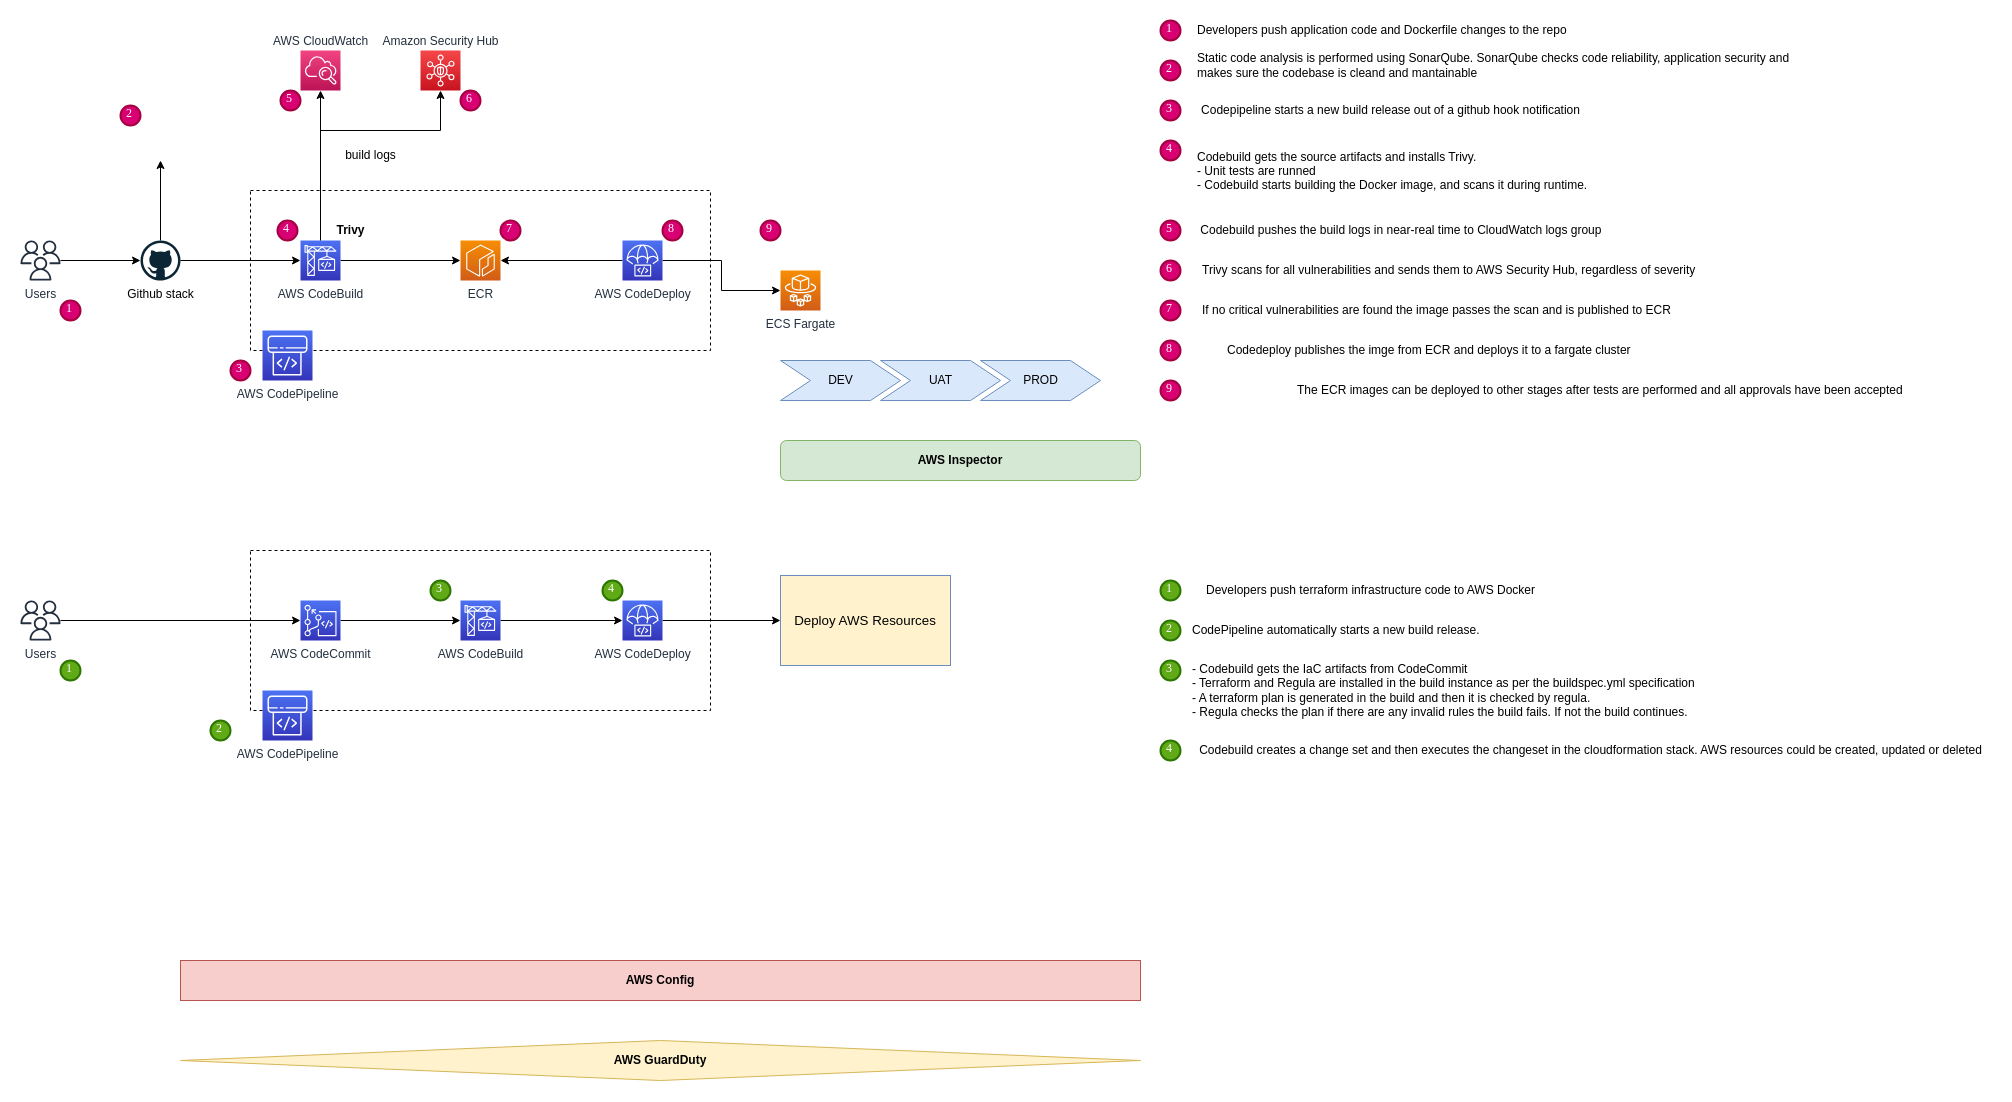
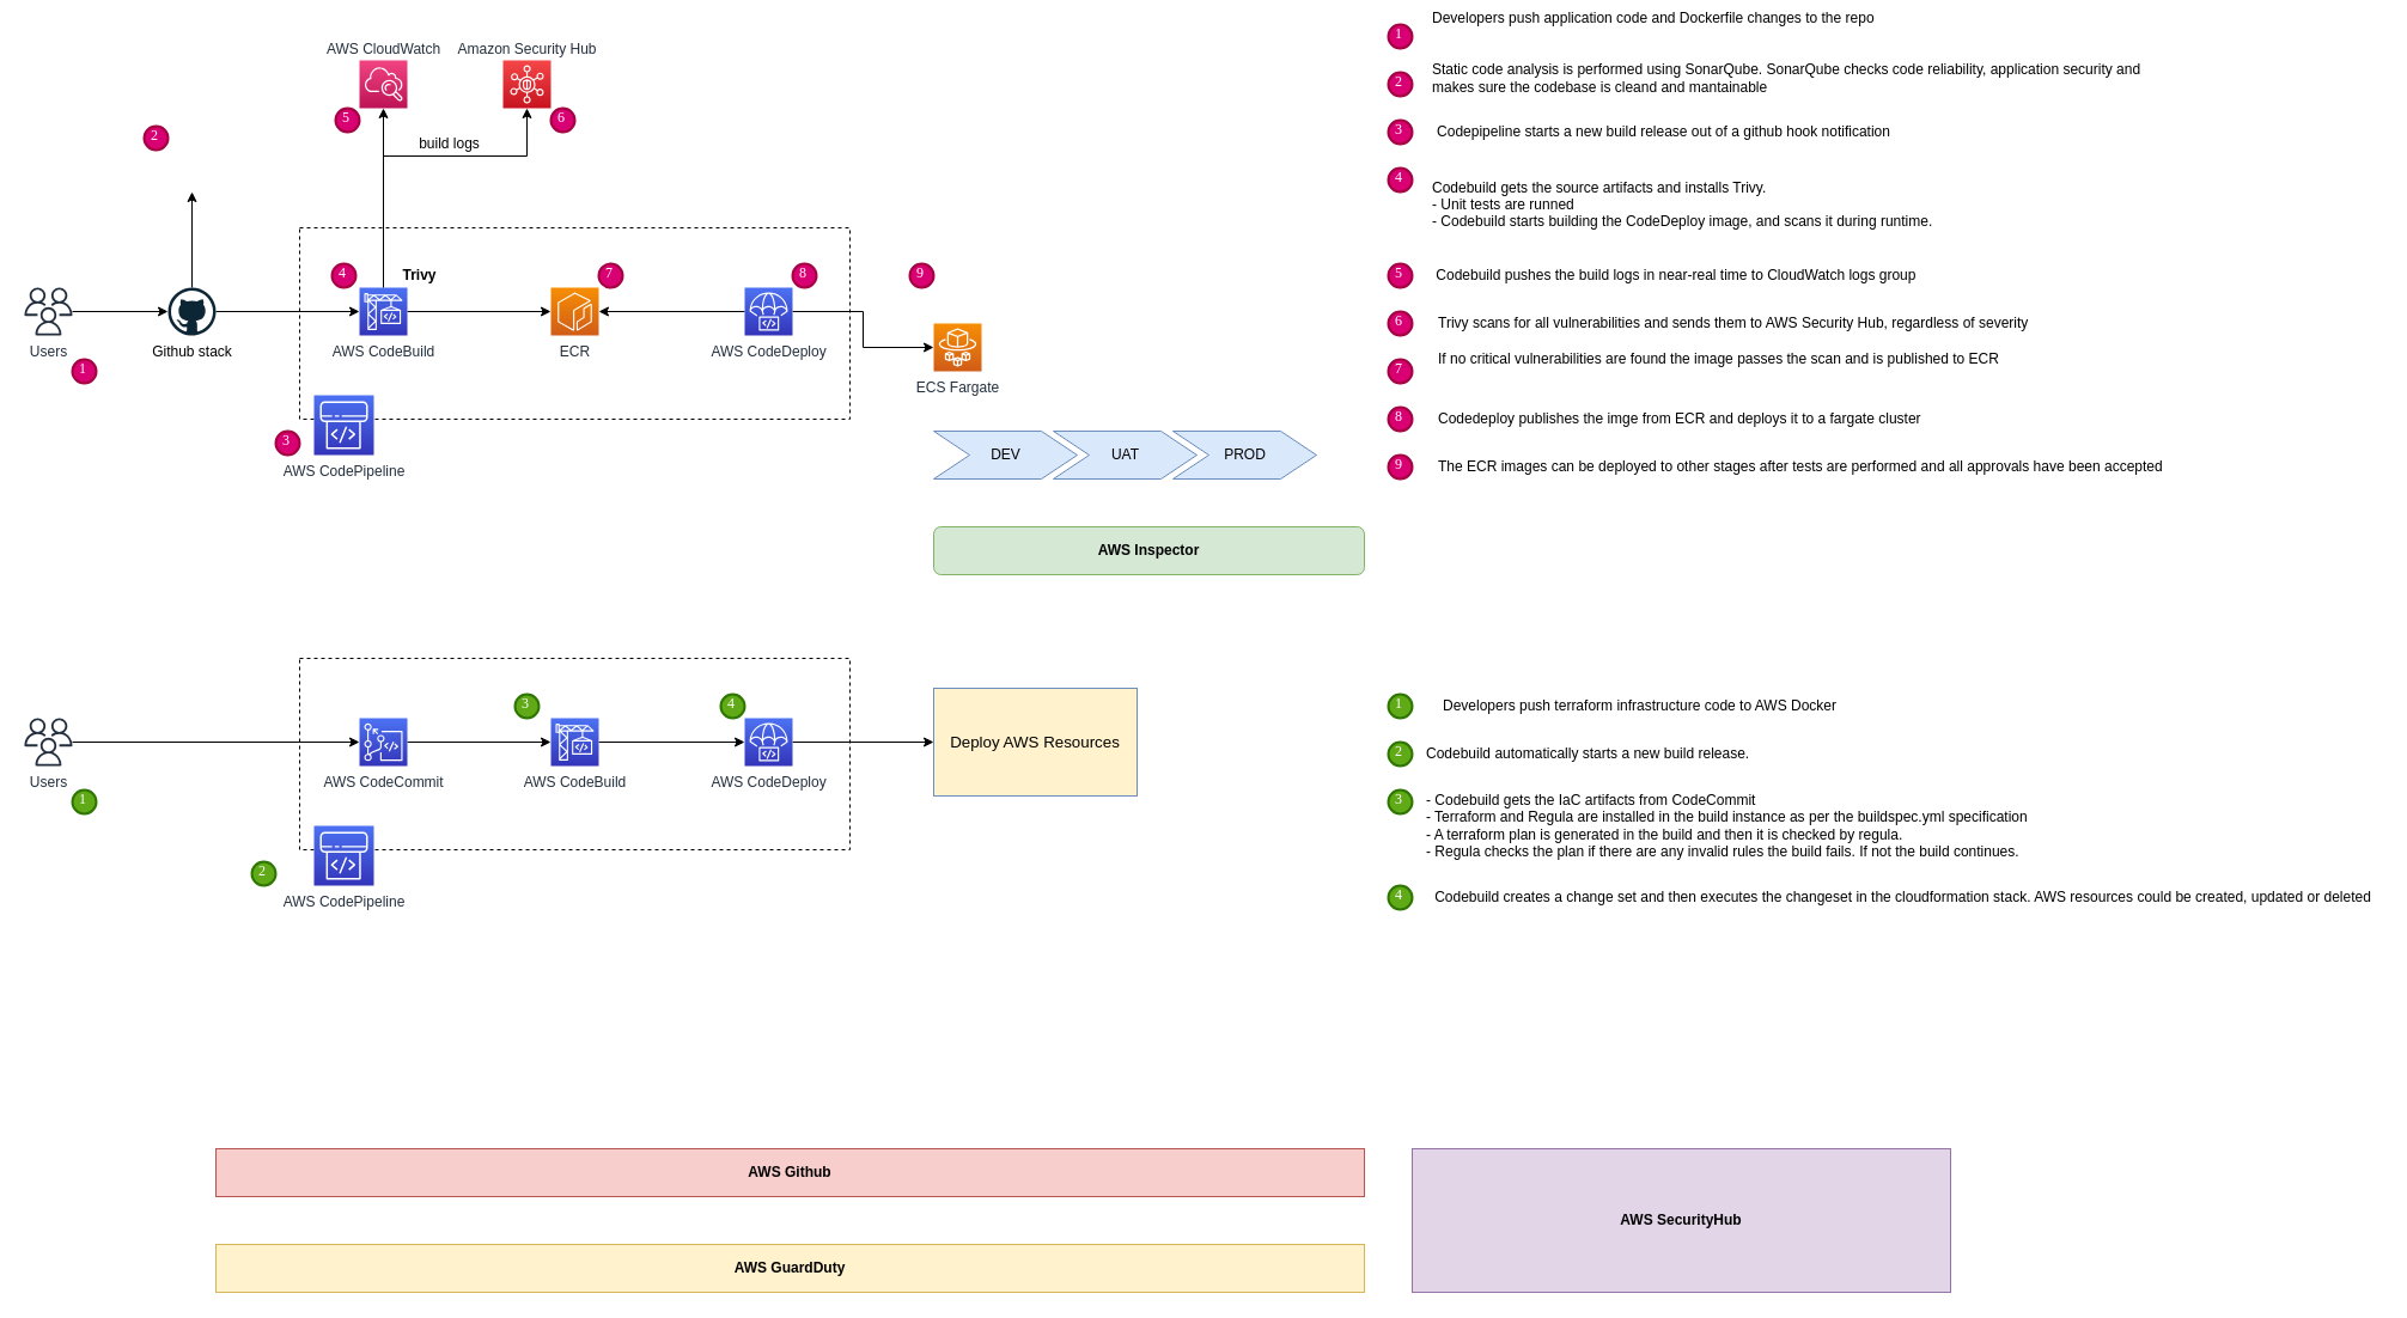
- <mxCell id="62" value="Developers push application code and Dockerfile changes to the repo" style="text;html=1;align=left;verticalAlign=middle;resizable=0;points=[];autosize=1;" vertex="1" parent="1"><mxGeometry x="1195" y="20" width="390" height="20" as="geometry" /></mxCell>
+ <mxCell id="62" value="Developers push application code and Dockerfile changes to the repo" style="text;html=1;align=left;verticalAlign=middle;resizable=0;points=[];autosize=1;" vertex="1" parent="1"><mxGeometry x="1195" y="5" width="390" height="20" as="geometry" /></mxCell>
- <mxCell id="21" value="build logs" style="text;html=1;align=center;verticalAlign=middle;resizable=0;points=[];autosize=1;" vertex="1" parent="1"><mxGeometry x="335" y="145" width="70" height="20" as="geometry" /></mxCell>
+ <mxCell id="21" value="build logs" style="text;html=1;align=center;verticalAlign=middle;resizable=0;points=[];autosize=1;" vertex="1" parent="1"><mxGeometry x="340" y="110" width="70" height="20" as="geometry" /></mxCell>
- <mxCell id="69" value="Codebuild gets the source artifacts and installs Trivy.&lt;br&gt;&lt;div&gt;&lt;span&gt;- Unit tests are runned&lt;br&gt;- Codebuild starts building the Docker image, and scans it during runtime.&lt;br&gt;&lt;br&gt;&lt;br&gt;&lt;/span&gt;&lt;/div&gt;" style="text;html=1;align=left;verticalAlign=middle;resizable=0;points=[];autosize=1;" vertex="1" parent="1"><mxGeometry x="1195" y="145" width="410" height="80" as="geometry" /></mxCell>
+ <mxCell id="69" value="Codebuild gets the source artifacts and installs Trivy.&lt;br&gt;&lt;div&gt;&lt;span&gt;- Unit tests are runned&lt;br&gt;- Codebuild starts building the CodeDeploy image, and scans it during runtime.&lt;br&gt;&lt;br&gt;&lt;br&gt;&lt;/span&gt;&lt;/div&gt;" style="text;html=1;align=left;verticalAlign=middle;resizable=0;points=[];autosize=1;" vertex="1" parent="1"><mxGeometry x="1195" y="145" width="410" height="80" as="geometry" /></mxCell>
- <mxCell id="75" value="&lt;span style=&quot;&quot;&gt;If no critical vulnerabilities are found the image passes the scan and is published to ECR&lt;/span&gt;" style="text;html=1;align=left;verticalAlign=middle;resizable=0;points=[];autosize=1;" vertex="1" parent="1"><mxGeometry x="1200" y="300" width="480" height="20" as="geometry" /></mxCell>
+ <mxCell id="75" value="&lt;span style=&quot;&quot;&gt;If no critical vulnerabilities are found the image passes the scan and is published to ECR&lt;/span&gt;" style="text;html=1;align=left;verticalAlign=middle;resizable=0;points=[];autosize=1;" vertex="1" parent="1"><mxGeometry x="1200" y="290" width="480" height="20" as="geometry" /></mxCell>
- <mxCell id="77" value="Codedeploy publishes the imge from ECR and deploys it to a fargate cluster" style="text;html=1;align=left;verticalAlign=middle;resizable=0;points=[];autosize=1;" vertex="1" parent="1"><mxGeometry x="1225" y="340" width="420" height="20" as="geometry" /></mxCell>
+ <mxCell id="77" value="Codedeploy publishes the imge from ECR and deploys it to a fargate cluster" style="text;html=1;align=left;verticalAlign=middle;resizable=0;points=[];autosize=1;" vertex="1" parent="1"><mxGeometry x="1200" y="340" width="420" height="20" as="geometry" /></mxCell>
- <mxCell id="79" value="The ECR images can be deployed to other stages after tests are performed and all approvals have been accepted" style="text;html=1;align=left;verticalAlign=middle;resizable=0;points=[];autosize=1;" vertex="1" parent="1"><mxGeometry x="1295" y="380" width="620" height="20" as="geometry" /></mxCell>
+ <mxCell id="79" value="The ECR images can be deployed to other stages after tests are performed and all approvals have been accepted" style="text;html=1;align=left;verticalAlign=middle;resizable=0;points=[];autosize=1;" vertex="1" parent="1"><mxGeometry x="1200" y="380" width="620" height="20" as="geometry" /></mxCell>
- <mxCell id="55" value="CodePipeline automatically starts a new build release." style="text;html=1;align=left;verticalAlign=middle;resizable=0;points=[];autosize=1;" vertex="1" parent="1"><mxGeometry x="1190" y="620" width="300" height="20" as="geometry" /></mxCell>
+ <mxCell id="55" value="Codebuild automatically starts a new build release." style="text;html=1;align=left;verticalAlign=middle;resizable=0;points=[];autosize=1;" vertex="1" parent="1"><mxGeometry x="1190" y="620" width="300" height="20" as="geometry" /></mxCell>
- <mxCell id="6" value="AWS Config" style="rounded=0;whiteSpace=wrap;html=1;fillColor=#f8cecc;strokeColor=#b85450;fontStyle=1" parent="1" vertex="1"><mxGeometry x="180" y="960" width="960" height="40" as="geometry" /></mxCell>
+ <mxCell id="6" value="AWS Github" style="rounded=0;whiteSpace=wrap;html=1;fillColor=#f8cecc;strokeColor=#b85450;fontStyle=1" parent="1" vertex="1"><mxGeometry x="180" y="960" width="960" height="40" as="geometry" /></mxCell>
+ <mxCell id="8" value="AWS SecurityHub" style="rounded=0;whiteSpace=wrap;html=1;fillColor=#e1d5e7;strokeColor=#9673a6;fontStyle=1" parent="1" vertex="1"><mxGeometry x="1180" y="960" width="450" height="120" as="geometry" /></mxCell>
- <mxCell id="7" value="AWS GuardDuty" style="rhombus;whiteSpace=wrap;html=1;fillColor=#fff2cc;strokeColor=#d6b656;fontStyle=1;" parent="1" vertex="1"><mxGeometry x="180" y="1040" width="960" height="40" as="geometry" /></mxCell>
+ <mxCell id="7" value="AWS GuardDuty" style="rounded=0;whiteSpace=wrap;html=1;fillColor=#fff2cc;strokeColor=#d6b656;fontStyle=1" parent="1" vertex="1"><mxGeometry x="180" y="1040" width="960" height="40" as="geometry" /></mxCell>
